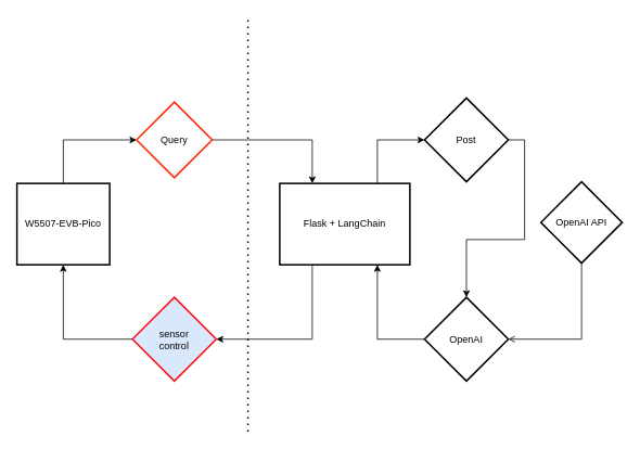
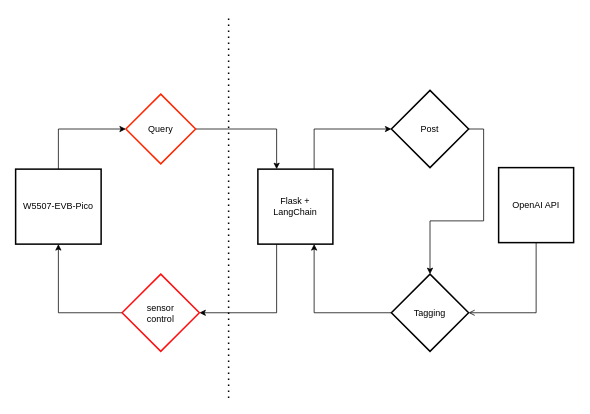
- <mxCell id="12" value="OpenAI API" style="rhombus;whiteSpace=wrap;strokeWidth=2;" vertex="1" parent="1"><mxGeometry x="664" y="223" width="100" height="100" as="geometry" /></mxCell>
+ <mxCell id="12" value="OpenAI API" style="whiteSpace=wrap;strokeWidth=2;" vertex="1" parent="1"><mxGeometry x="664" y="223" width="100" height="100" as="geometry" /></mxCell>
- <mxCell id="10" value="Flask + LangChain" style="whiteSpace=wrap;strokeWidth=2;" vertex="1" parent="1"><mxGeometry x="343" y="225" width="160" height="100" as="geometry" /></mxCell>
+ <mxCell id="10" value="Flask + LangChain" style="whiteSpace=wrap;strokeWidth=2;" vertex="1" parent="1"><mxGeometry x="343" y="225" width="100" height="100" as="geometry" /></mxCell>
- <mxCell id="16" value="sensor &#10;control" style="rhombus;strokeWidth=2;whiteSpace=wrap;strokeColor=#FF0F0F;fillColor=#dae8fc;" vertex="1" parent="1"><mxGeometry x="162" y="365" width="103" height="103" as="geometry" /></mxCell>
+ <mxCell id="16" value="sensor &#10;control" style="rhombus;strokeWidth=2;whiteSpace=wrap;strokeColor=#FF0F0F;" vertex="1" parent="1"><mxGeometry x="162" y="365" width="103" height="103" as="geometry" /></mxCell>
- <mxCell id="14" value="OpenAI" style="rhombus;strokeWidth=2;whiteSpace=wrap;" vertex="1" parent="1"><mxGeometry x="521" y="365" width="103" height="103" as="geometry" /></mxCell>
+ <mxCell id="14" value="Tagging" style="rhombus;strokeWidth=2;whiteSpace=wrap;" vertex="1" parent="1"><mxGeometry x="521" y="365" width="103" height="103" as="geometry" /></mxCell>
